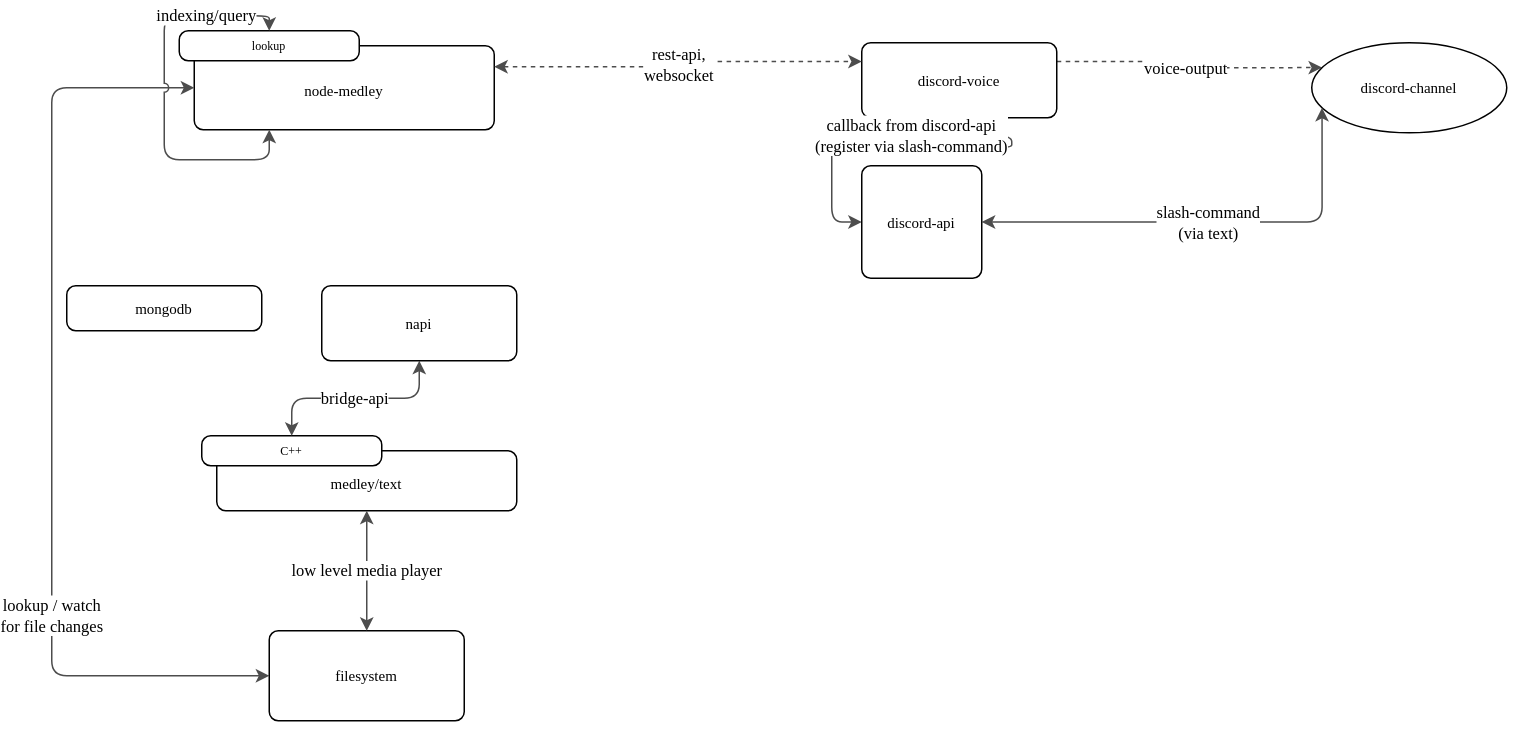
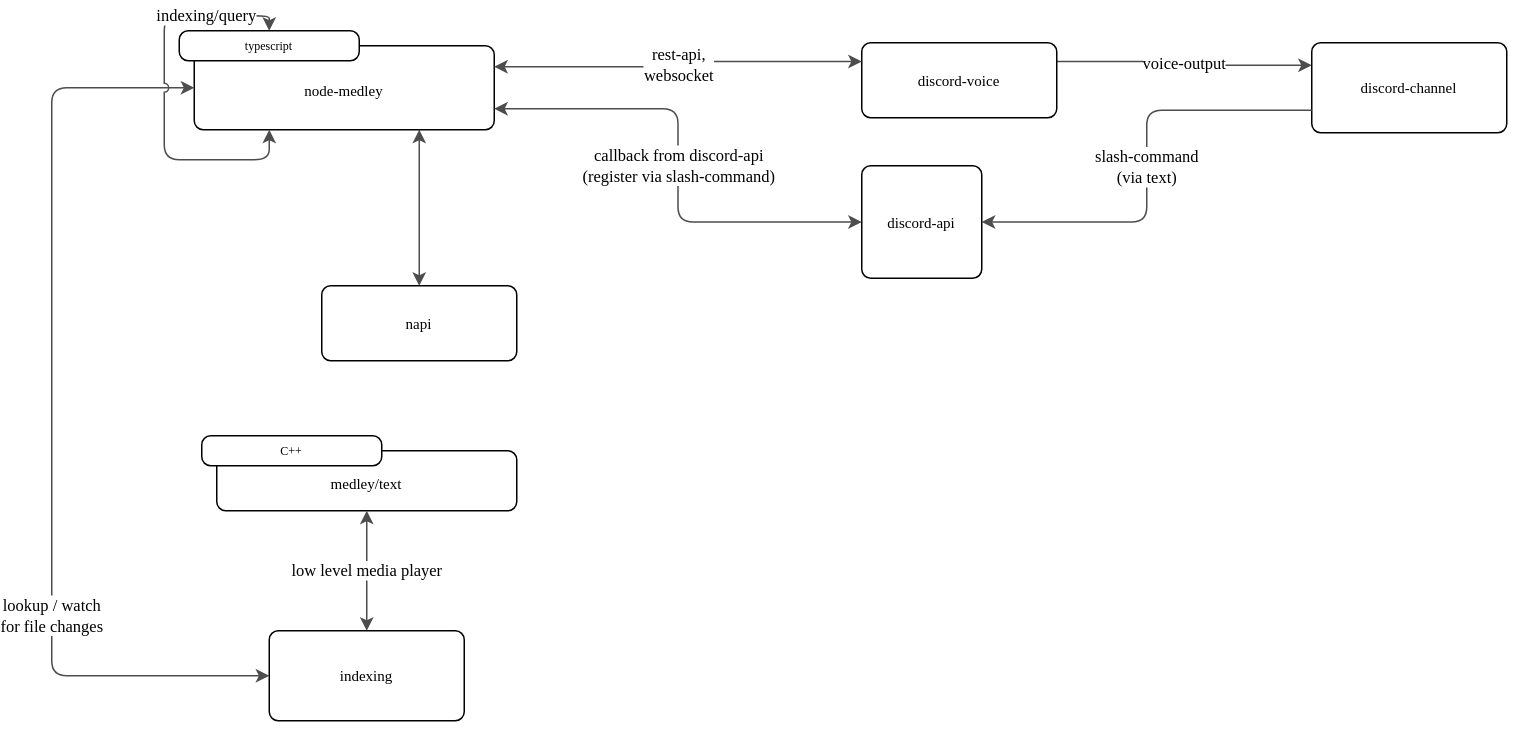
- <mxCell id="10" value="&lt;span style=&quot;font-size: 8px;&quot;&gt;lookup&lt;/span&gt;" style="rounded=1;whiteSpace=wrap;html=1;labelBackgroundColor=none;fontFamily=Prompt;fontSource=https%3A%2F%2Ffonts.googleapis.com%2Fcss%3Ffamily%3DPrompt;fontSize=8;fontColor=default;strokeColor=default;fillColor=default;gradientColor=none;arcSize=12;absoluteArcSize=1;resizable=0;labelBorderColor=none;" vertex="1" parent="8"><mxGeometry width="120" height="20" as="geometry" /></mxCell>
+ <mxCell id="10" value="&lt;span style=&quot;font-size: 8px;&quot;&gt;typescript&lt;/span&gt;" style="rounded=1;whiteSpace=wrap;html=1;labelBackgroundColor=none;fontFamily=Prompt;fontSource=https%3A%2F%2Ffonts.googleapis.com%2Fcss%3Ffamily%3DPrompt;fontSize=8;fontColor=default;strokeColor=default;fillColor=default;gradientColor=none;arcSize=12;absoluteArcSize=1;resizable=0;labelBorderColor=none;" vertex="1" parent="8"><mxGeometry width="120" height="20" as="geometry" /></mxCell>
- <mxCell id="13" value="rest-api,&lt;br&gt;websocket" style="edgeStyle=orthogonalEdgeStyle;rounded=1;jumpStyle=arc;orthogonalLoop=1;jettySize=auto;html=1;exitX=0.75;exitY=1;exitDx=0;exitDy=0;entryX=0;entryY=0.25;entryDx=0;entryDy=0;strokeColor=#4D4D4D;fontFamily=Prompt;fontSource=https://fonts.googleapis.com/css?family=Prompt;startArrow=classic;startFill=1;fillColor=#4D4D4D;dashed=1;" edge="1" parent="1" source="9" target="12"><mxGeometry relative="1" as="geometry" /></mxCell>
+ <mxCell id="13" value="rest-api,&lt;br&gt;websocket" style="edgeStyle=orthogonalEdgeStyle;rounded=1;jumpStyle=arc;orthogonalLoop=1;jettySize=auto;html=1;exitX=0.75;exitY=1;exitDx=0;exitDy=0;entryX=0;entryY=0.25;entryDx=0;entryDy=0;strokeColor=#4D4D4D;fontFamily=Prompt;fontSource=https://fonts.googleapis.com/css?family=Prompt;startArrow=classic;startFill=1;fillColor=#4D4D4D;" edge="1" parent="1" source="9" target="12"><mxGeometry relative="1" as="geometry" /></mxCell>
- <mxCell id="11" value="voice-output" style="edgeStyle=orthogonalEdgeStyle;rounded=1;jumpStyle=arc;orthogonalLoop=1;jettySize=auto;html=1;exitX=1;exitY=0.25;exitDx=0;exitDy=0;entryX=0;entryY=0.25;entryDx=0;entryDy=0;strokeColor=#4D4D4D;fontFamily=Prompt;fontSource=https://fonts.googleapis.com/css?family=Prompt;startArrow=none;startFill=0;fillColor=#4D4D4D;dashed=1;" edge="1" parent="1" source="12" target="14"><mxGeometry relative="1" as="geometry" /></mxCell>
+ <mxCell id="11" value="voice-output" style="edgeStyle=orthogonalEdgeStyle;rounded=1;jumpStyle=arc;orthogonalLoop=1;jettySize=auto;html=1;exitX=1;exitY=0.25;exitDx=0;exitDy=0;entryX=0;entryY=0.25;entryDx=0;entryDy=0;strokeColor=#4D4D4D;fontFamily=Prompt;fontSource=https://fonts.googleapis.com/css?family=Prompt;startArrow=none;startFill=0;fillColor=#4D4D4D;" edge="1" parent="1" source="12" target="14"><mxGeometry relative="1" as="geometry" /></mxCell>
- <mxCell id="14" value="discord-channel" style="ellipse;whiteSpace=wrap;html=1;labelBackgroundColor=none;fontFamily=Prompt;fontSource=https%3A%2F%2Ffonts.googleapis.com%2Fcss%3Ffamily%3DPrompt;fontSize=10;fontColor=default;strokeColor=default;fillColor=default;gradientColor=none;arcSize=12;absoluteArcSize=1;labelBorderColor=none;" vertex="1" parent="1"><mxGeometry x="860" y="28" width="130" height="60" as="geometry" /></mxCell>
+ <mxCell id="14" value="discord-channel" style="rounded=1;whiteSpace=wrap;html=1;labelBackgroundColor=none;fontFamily=Prompt;fontSource=https%3A%2F%2Ffonts.googleapis.com%2Fcss%3Ffamily%3DPrompt;fontSize=10;fontColor=default;strokeColor=default;fillColor=default;gradientColor=none;arcSize=12;absoluteArcSize=1;labelBorderColor=none;" vertex="1" parent="1"><mxGeometry x="860" y="28" width="130" height="60" as="geometry" /></mxCell>
- <mxCell id="21" value="callback from discord-api&lt;br&gt;(register via slash-command)" style="edgeStyle=orthogonalEdgeStyle;rounded=1;jumpStyle=arc;orthogonalLoop=1;jettySize=auto;html=1;exitX=0;exitY=0.5;exitDx=0;exitDy=0;strokeColor=#4D4D4D;fontFamily=Prompt;fontSource=https://fonts.googleapis.com/css?family=Prompt;startArrow=classic;startFill=1;fillColor=#4D4D4D;" edge="1" parent="1" source="22" target="12"><mxGeometry relative="1" as="geometry" /></mxCell>
+ <mxCell id="21" value="callback from discord-api&lt;br&gt;(register via slash-command)" style="edgeStyle=orthogonalEdgeStyle;rounded=1;jumpStyle=arc;orthogonalLoop=1;jettySize=auto;html=1;exitX=0;exitY=0.5;exitDx=0;exitDy=0;entryX=0.25;entryY=1;entryDx=0;entryDy=0;strokeColor=#4D4D4D;fontFamily=Prompt;fontSource=https://fonts.googleapis.com/css?family=Prompt;startArrow=classic;startFill=1;fillColor=#4D4D4D;" edge="1" parent="1" source="22" target="9"><mxGeometry relative="1" as="geometry" /></mxCell>
- <mxCell id="20" value="slash-command&lt;br&gt;(via text)" style="edgeStyle=orthogonalEdgeStyle;rounded=1;jumpStyle=arc;orthogonalLoop=1;jettySize=auto;html=1;exitX=1;exitY=0.5;exitDx=0;exitDy=0;entryX=0;entryY=0.75;entryDx=0;entryDy=0;strokeColor=#4D4D4D;fontFamily=Prompt;fontSource=https://fonts.googleapis.com/css?family=Prompt;startArrow=classic;startFill=1;fillColor=#4D4D4D;" edge="1" parent="1" source="22" target="14"><mxGeometry relative="1" as="geometry" /></mxCell>
+ <mxCell id="20" value="slash-command&lt;br&gt;(via text)" style="edgeStyle=orthogonalEdgeStyle;rounded=1;jumpStyle=arc;orthogonalLoop=1;jettySize=auto;html=1;exitX=1;exitY=0.5;exitDx=0;exitDy=0;entryX=0;entryY=0.75;entryDx=0;entryDy=0;strokeColor=#4D4D4D;fontFamily=Prompt;fontSource=https://fonts.googleapis.com/css?family=Prompt;startArrow=classic;startFill=1;fillColor=#4D4D4D;endArrow=none;" edge="1" parent="1" source="22" target="14"><mxGeometry relative="1" as="geometry" /></mxCell>
+ <mxCell id="2" style="edgeStyle=orthogonalEdgeStyle;rounded=1;jumpStyle=arc;orthogonalLoop=1;jettySize=auto;html=1;entryX=0.5;entryY=0;entryDx=0;entryDy=0;strokeColor=#4D4D4D;fontFamily=Prompt;fontSource=https://fonts.googleapis.com/css?family=Prompt;fillColor=#4D4D4D;startArrow=classic;startFill=1;exitX=0;exitY=0.75;exitDx=0;exitDy=0;" edge="1" parent="1" source="9" target="7"><mxGeometry relative="1" as="geometry"><mxPoint x="215" y="90" as="sourcePoint" /></mxGeometry></mxCell>
- <mxCell id="18" value="mongodb" style="rounded=1;whiteSpace=wrap;html=1;labelBackgroundColor=none;fontFamily=Prompt;fontSource=https%3A%2F%2Ffonts.googleapis.com%2Fcss%3Ffamily%3DPrompt;fontSize=10;fontColor=default;strokeColor=default;fillColor=default;gradientColor=none;arcSize=12;absoluteArcSize=1;labelBorderColor=none;" vertex="1" parent="1"><mxGeometry x="30" y="190" width="130" height="30" as="geometry" /></mxCell>
- <mxCell id="6" value="bridge-api" style="edgeStyle=orthogonalEdgeStyle;rounded=1;jumpStyle=arc;orthogonalLoop=1;jettySize=auto;html=1;exitX=0.5;exitY=1;exitDx=0;exitDy=0;strokeColor=#4D4D4D;fontFamily=Prompt;fontSource=https://fonts.googleapis.com/css?family=Prompt;fillColor=#4D4D4D;startArrow=classic;startFill=1;" edge="1" parent="1" source="7" target="5"><mxGeometry relative="1" as="geometry" /></mxCell>
- <mxCell id="16" value="filesystem" style="rounded=1;whiteSpace=wrap;html=1;labelBackgroundColor=none;fontFamily=Prompt;fontSource=https%3A%2F%2Ffonts.googleapis.com%2Fcss%3Ffamily%3DPrompt;fontSize=10;fontColor=default;strokeColor=default;fillColor=default;gradientColor=none;arcSize=12;absoluteArcSize=1;labelBorderColor=none;" vertex="1" parent="1"><mxGeometry x="165" y="420" width="130" height="60" as="geometry" /></mxCell>
+ <mxCell id="16" value="indexing" style="rounded=1;whiteSpace=wrap;html=1;labelBackgroundColor=none;fontFamily=Prompt;fontSource=https%3A%2F%2Ffonts.googleapis.com%2Fcss%3Ffamily%3DPrompt;fontSize=10;fontColor=default;strokeColor=default;fillColor=default;gradientColor=none;arcSize=12;absoluteArcSize=1;labelBorderColor=none;" vertex="1" parent="1"><mxGeometry x="165" y="420" width="130" height="60" as="geometry" /></mxCell>
